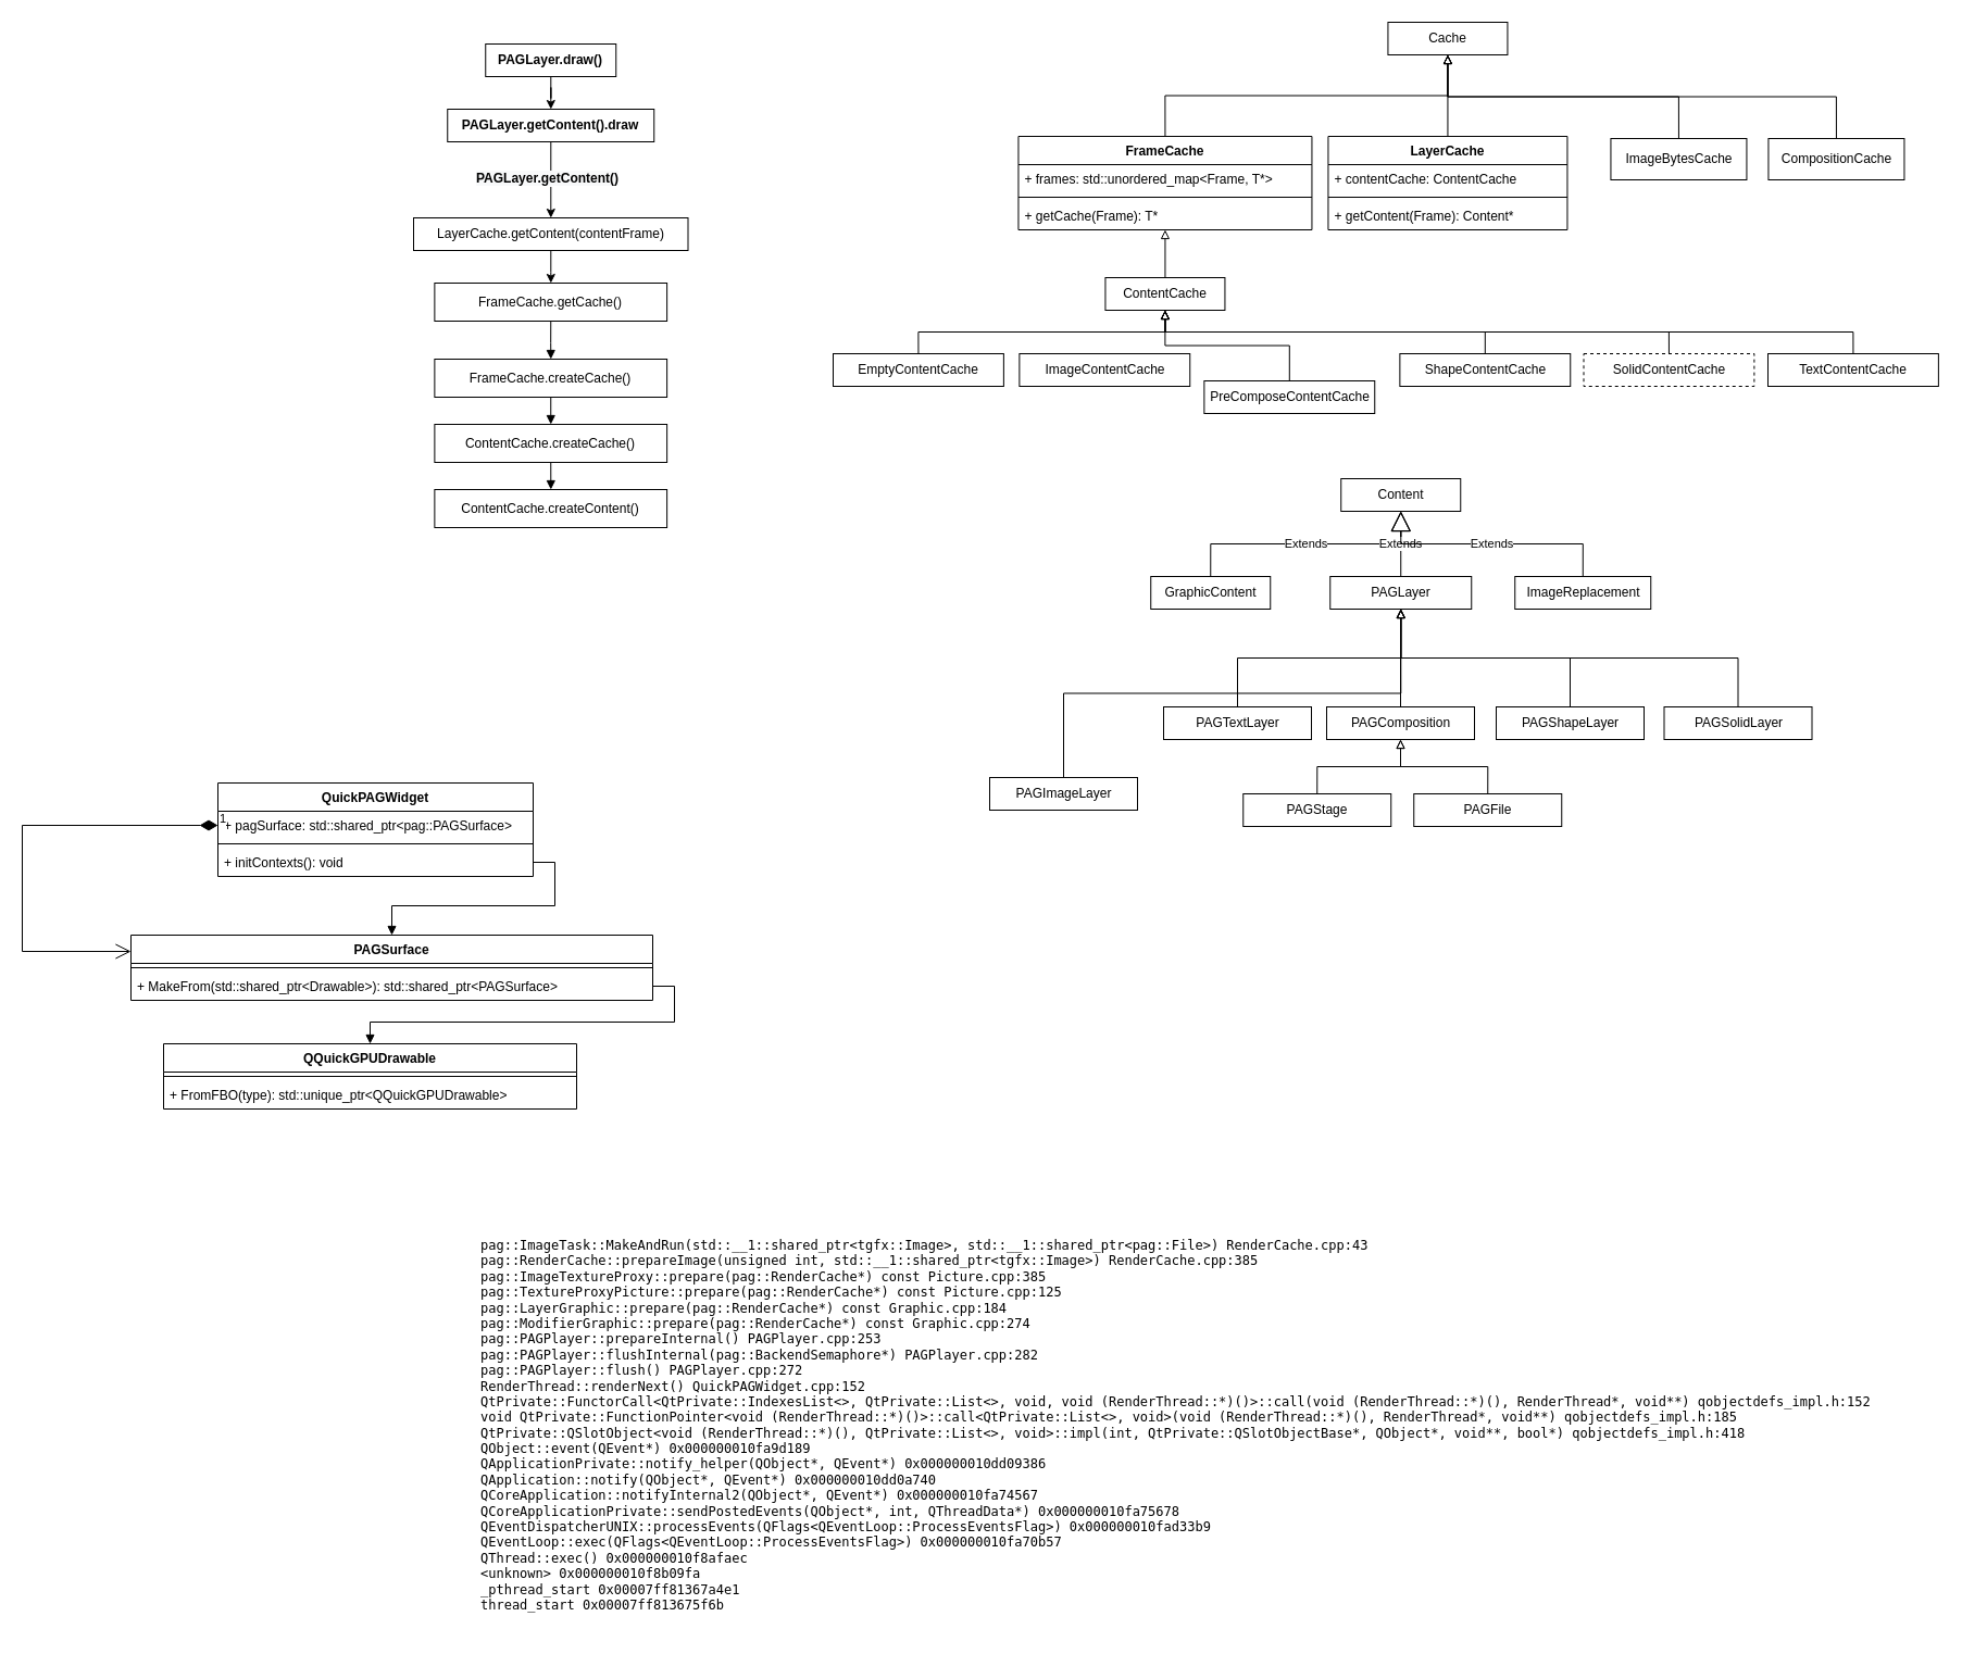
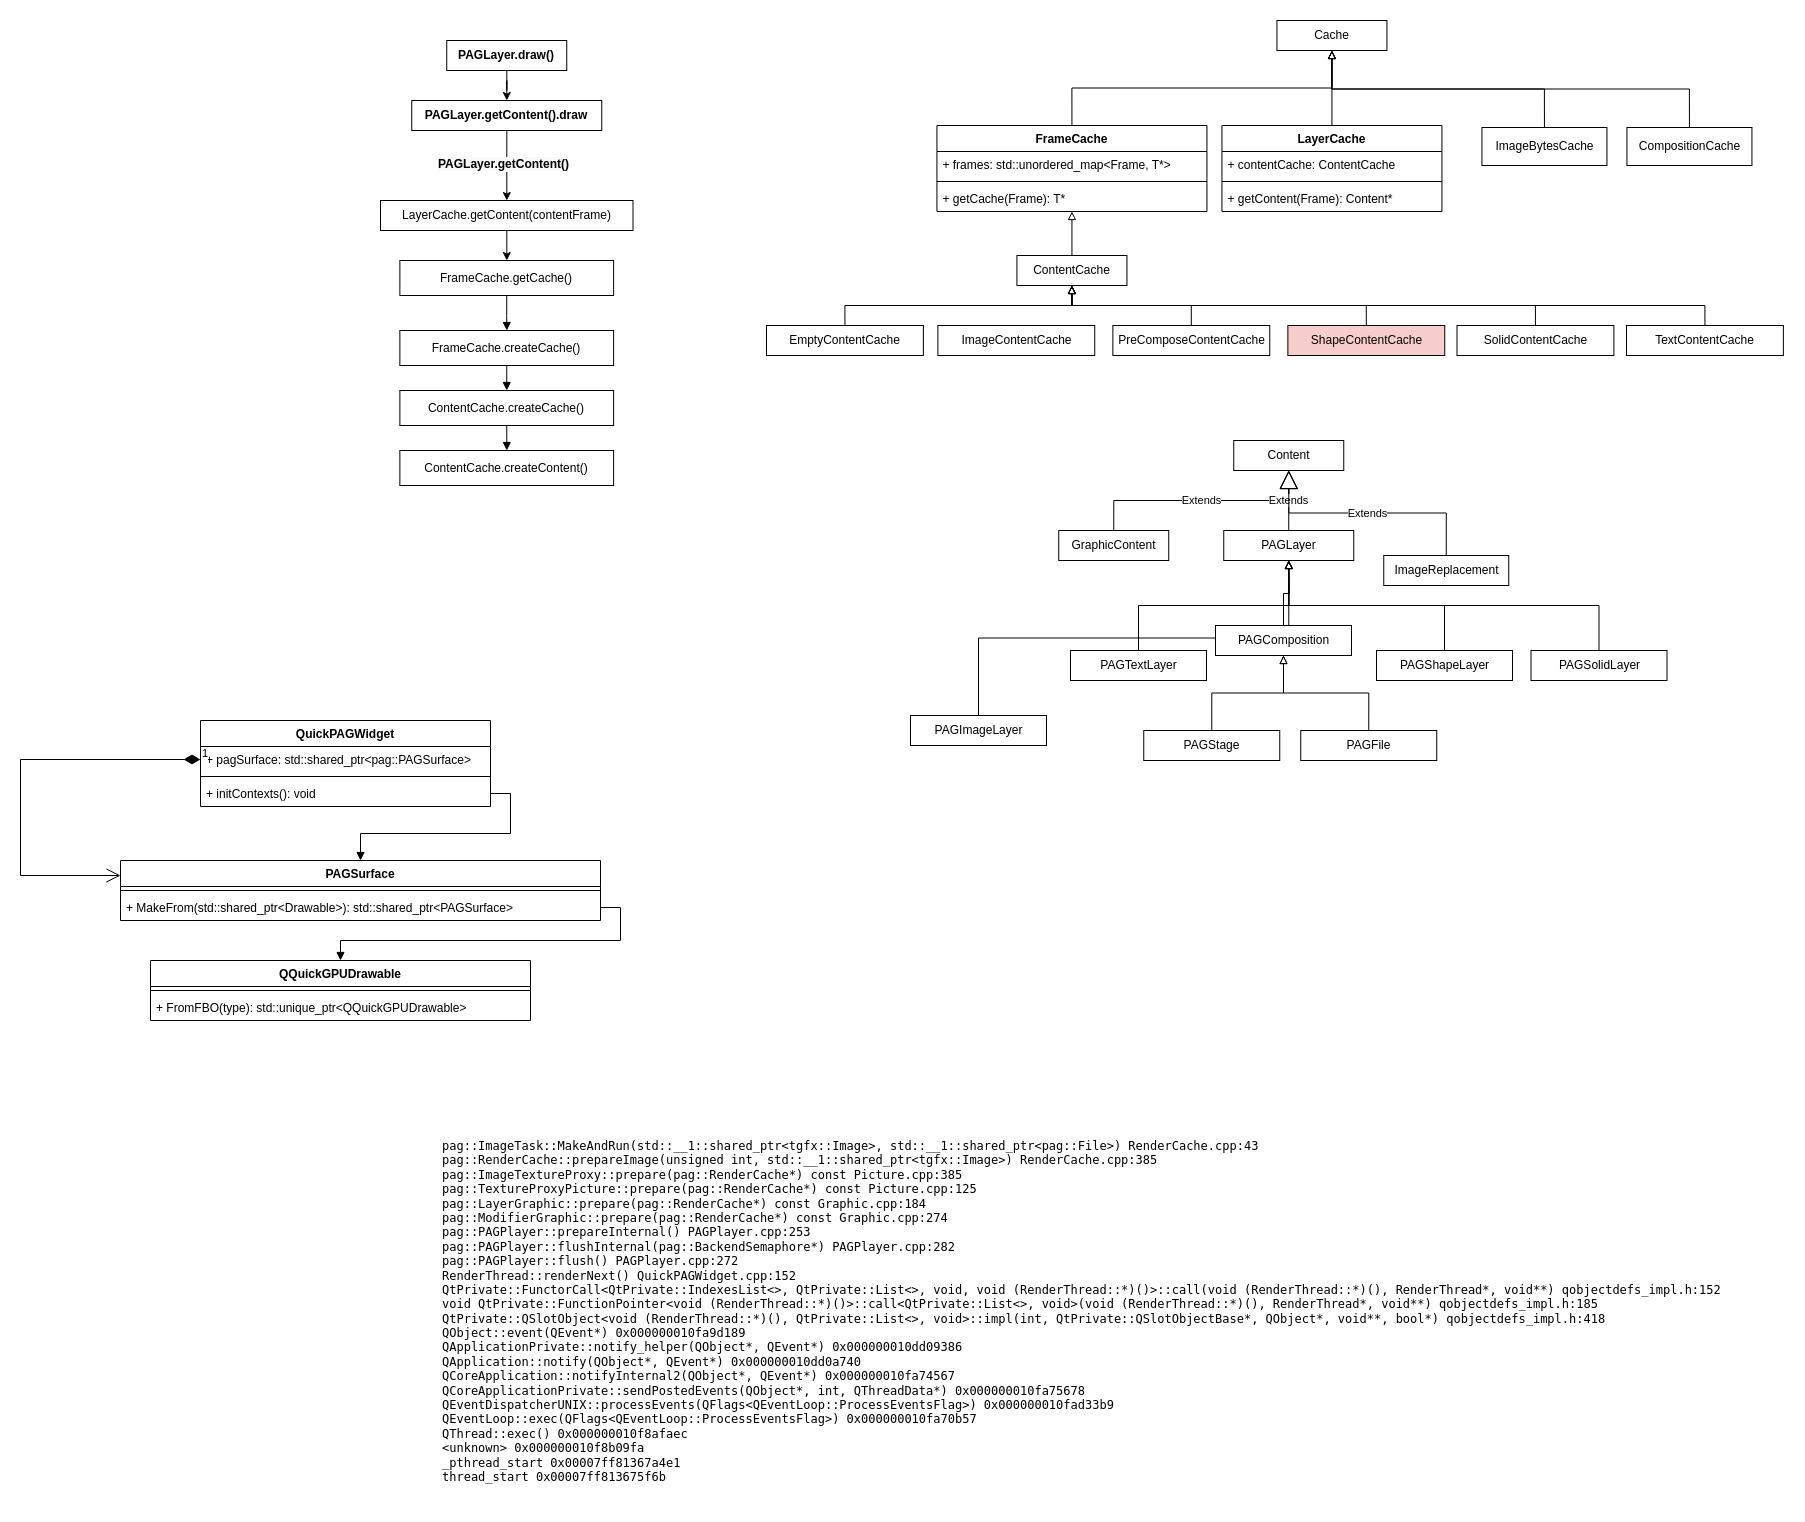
- <mxCell id="58" value="ShapeContentCache" style="html=1;" vertex="1" parent="1"><mxGeometry x="1287.37" y="325" width="156.88" height="30" as="geometry" /></mxCell>
+ <mxCell id="58" value="ShapeContentCache" style="html=1;fillColor=#f8cecc;" vertex="1" parent="1"><mxGeometry x="1287.37" y="325" width="156.88" height="30" as="geometry" /></mxCell>
- <mxCell id="60" value="SolidContentCache" style="html=1;dashed=1;" vertex="1" parent="1"><mxGeometry x="1456.5" y="325" width="156.88" height="30" as="geometry" /></mxCell>
+ <mxCell id="60" value="SolidContentCache" style="html=1;" vertex="1" parent="1"><mxGeometry x="1456.5" y="325" width="156.88" height="30" as="geometry" /></mxCell>
- <mxCell id="56" value="PreComposeContentCache" style="html=1;" vertex="1" parent="1"><mxGeometry x="1107.37" y="350" width="156.88" height="30" as="geometry" /></mxCell>
+ <mxCell id="56" value="PreComposeContentCache" style="html=1;" vertex="1" parent="1"><mxGeometry x="1112.37" y="325" width="156.88" height="30" as="geometry" /></mxCell>
- <mxCell id="27" value="ImageReplacement" style="html=1;" vertex="1" parent="1"><mxGeometry x="1393.25" y="530" width="125" height="30" as="geometry" /></mxCell>
+ <mxCell id="27" value="ImageReplacement" style="html=1;" vertex="1" parent="1"><mxGeometry x="1383.25" y="555" width="125" height="30" as="geometry" /></mxCell>
- <mxCell id="41" value="PAGComposition" style="html=1;" vertex="1" parent="1"><mxGeometry x="1220" y="650" width="136" height="30" as="geometry" /></mxCell>
+ <mxCell id="41" value="PAGComposition" style="html=1;" vertex="1" parent="1"><mxGeometry x="1215" y="625" width="136" height="30" as="geometry" /></mxCell>
